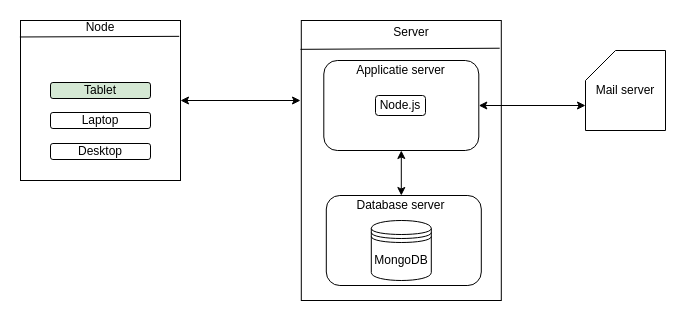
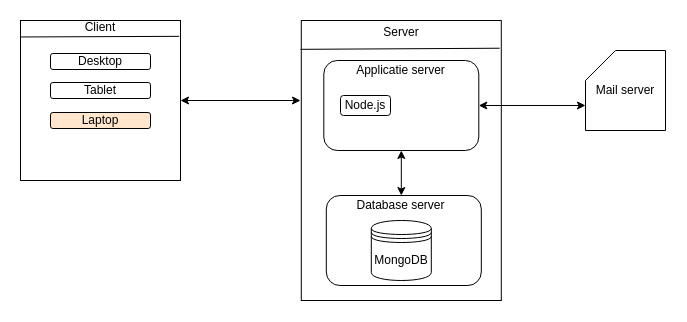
- <mxCell id="5" value="Node" style="text;html=1;strokeColor=none;fillColor=none;align=center;verticalAlign=middle;whiteSpace=wrap;rounded=0;" parent="2" vertex="1"><mxGeometry x="40" y="2" width="80" height="10" as="geometry" /></mxCell>
+ <mxCell id="5" value="Client" style="text;html=1;strokeColor=none;fillColor=none;align=center;verticalAlign=middle;whiteSpace=wrap;rounded=0;" parent="2" vertex="1"><mxGeometry x="40" y="2" width="80" height="10" as="geometry" /></mxCell>
- <mxCell id="12" value="Server" style="text;html=1;strokeColor=none;fillColor=none;align=center;verticalAlign=middle;whiteSpace=wrap;rounded=0;" parent="9" vertex="1"><mxGeometry x="60" y="3.5" width="100" height="17.5" as="geometry" /></mxCell>
+ <mxCell id="12" value="Server" style="text;html=1;strokeColor=none;fillColor=none;align=center;verticalAlign=middle;whiteSpace=wrap;rounded=0;" parent="9" vertex="1"><mxGeometry x="50" y="3.5" width="100" height="17.5" as="geometry" /></mxCell>
- <mxCell id="6" value="Tablet" style="rounded=1;whiteSpace=wrap;html=1;fillColor=#d5e8d4;" parent="2" vertex="1"><mxGeometry x="30" y="62" width="100" height="16" as="geometry" /></mxCell>
+ <mxCell id="6" value="Tablet" style="rounded=1;whiteSpace=wrap;html=1;" parent="2" vertex="1"><mxGeometry x="30" y="62" width="100" height="16" as="geometry" /></mxCell>
- <mxCell id="18" value="Node.js" style="rounded=1;whiteSpace=wrap;html=1;" parent="9" vertex="1"><mxGeometry x="74.2" y="75" width="50" height="20" as="geometry" /></mxCell>
+ <mxCell id="18" value="Node.js" style="rounded=1;whiteSpace=wrap;html=1;" parent="9" vertex="1"><mxGeometry x="39.2" y="75" width="50" height="20" as="geometry" /></mxCell>
- <mxCell id="7" value="Laptop" style="rounded=1;whiteSpace=wrap;html=1;" parent="2" vertex="1"><mxGeometry x="30" y="92" width="100" height="16" as="geometry" /></mxCell>
+ <mxCell id="7" value="Laptop" style="rounded=1;whiteSpace=wrap;html=1;fillColor=#ffe6cc;" parent="2" vertex="1"><mxGeometry x="30" y="92" width="100" height="16" as="geometry" /></mxCell>
- <mxCell id="8" value="Desktop" style="rounded=1;whiteSpace=wrap;html=1;" parent="2" vertex="1"><mxGeometry x="30" y="123" width="100" height="16" as="geometry" /></mxCell>
+ <mxCell id="8" value="Desktop" style="rounded=1;whiteSpace=wrap;html=1;" parent="2" vertex="1"><mxGeometry x="30" y="33" width="100" height="16" as="geometry" /></mxCell>
